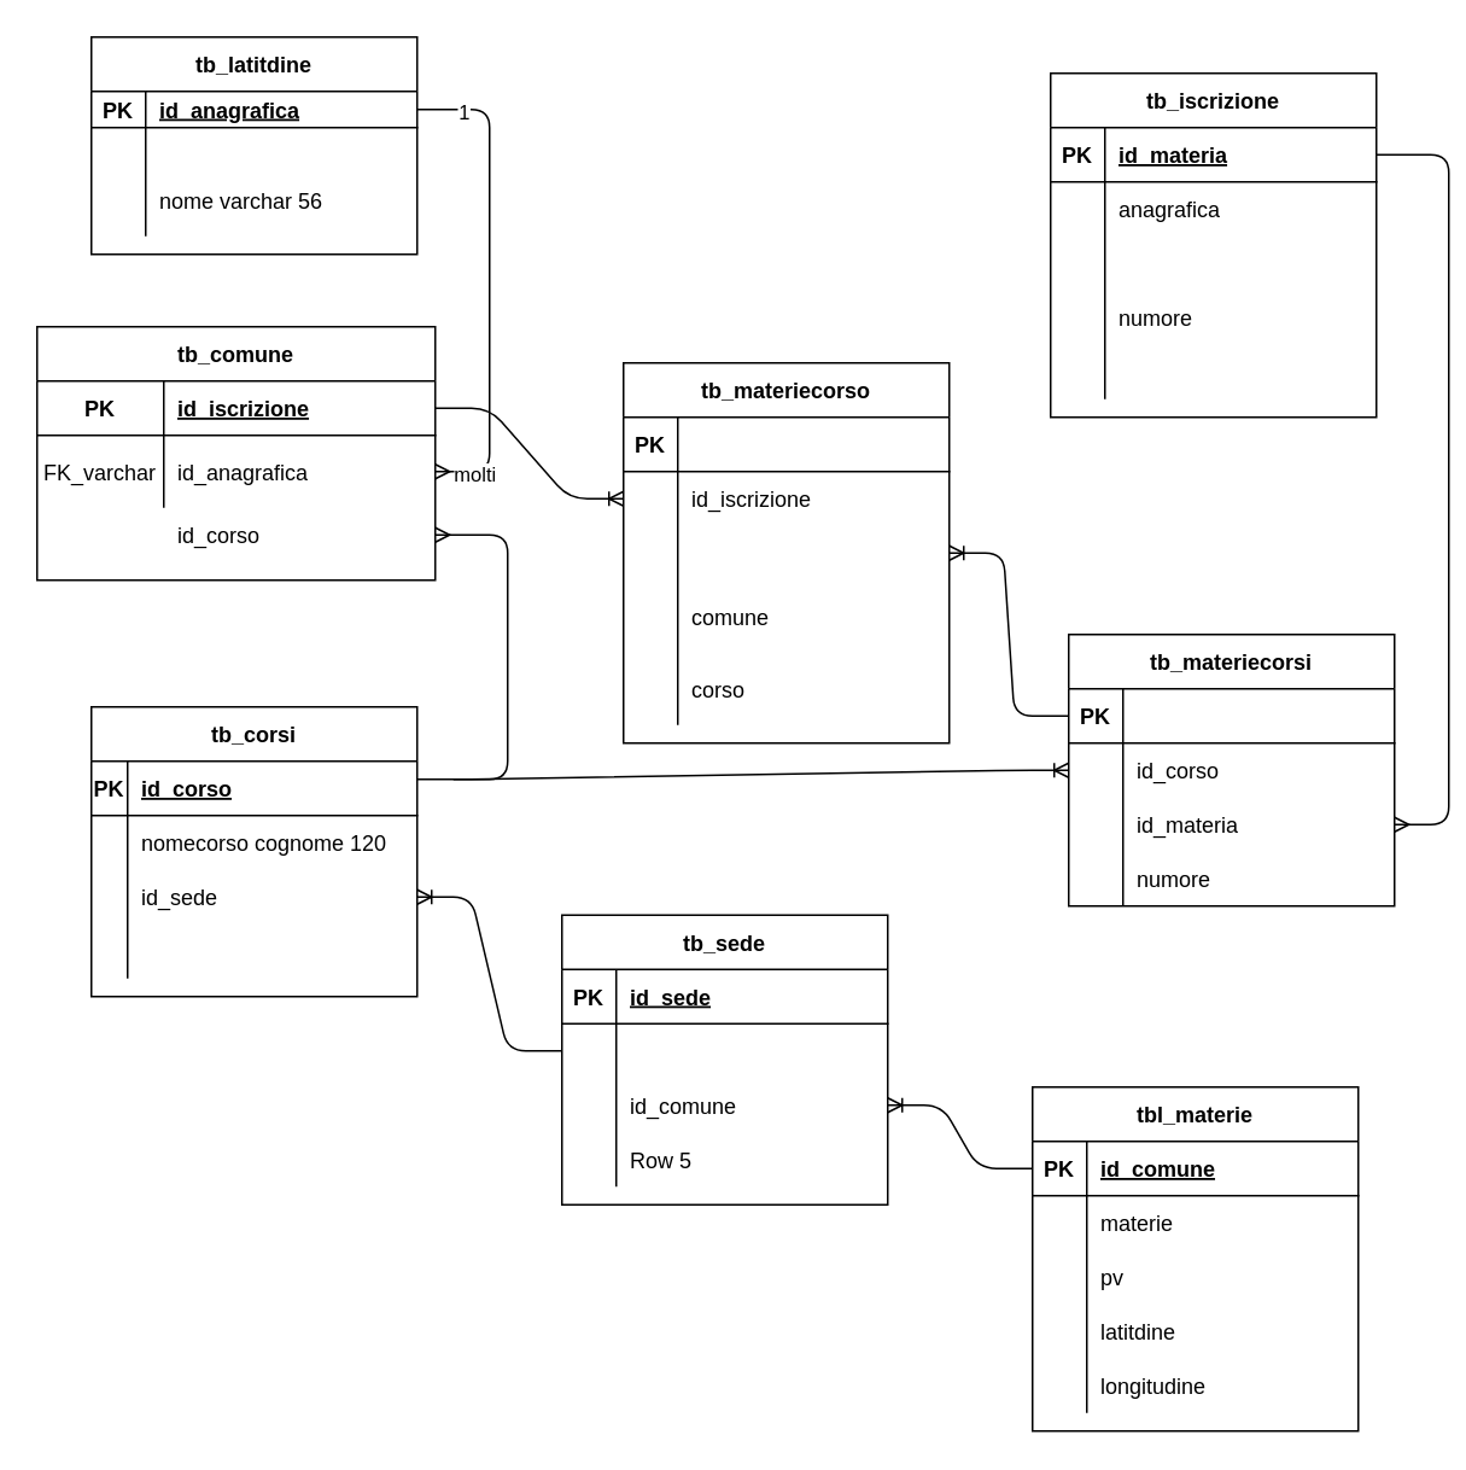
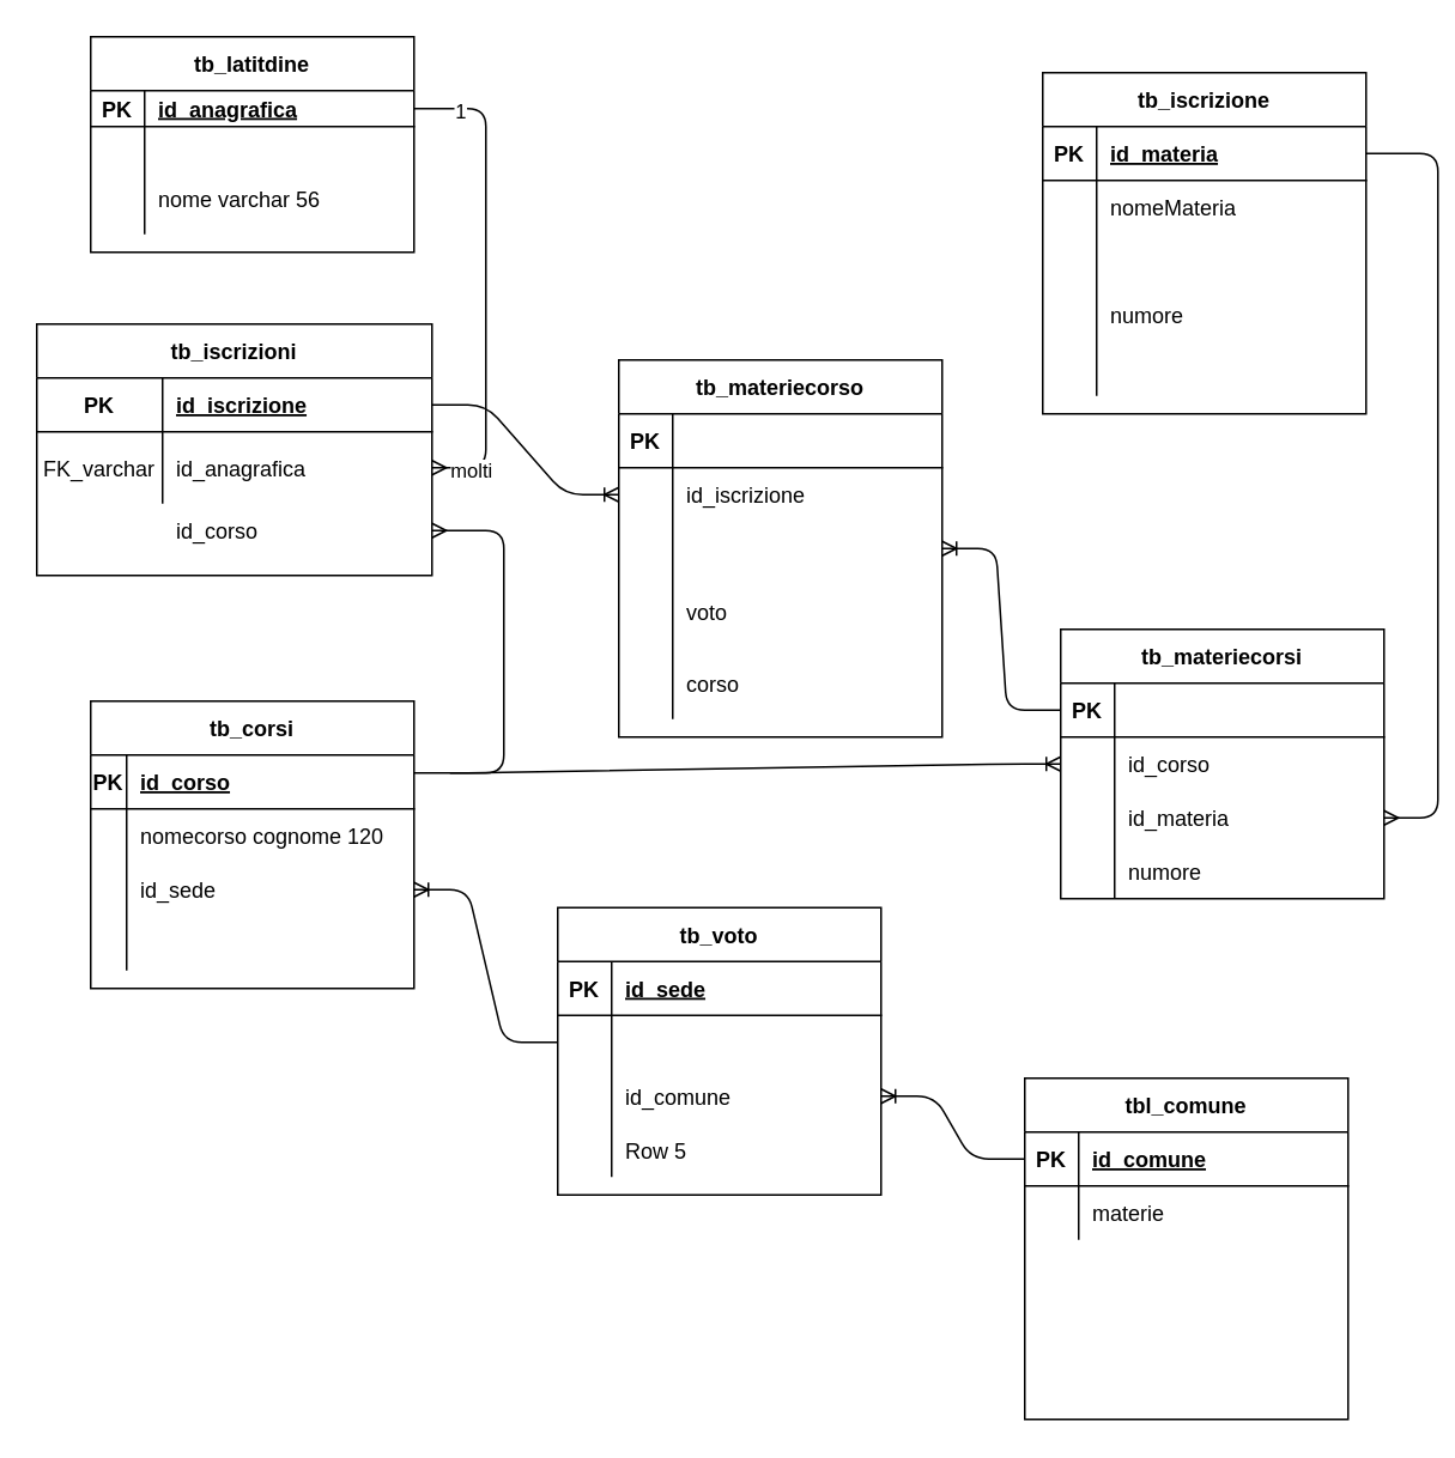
- <mxCell id="70" value="anagrafica" style="shape=partialRectangle;connectable=0;fillColor=none;top=0;left=0;bottom=0;right=0;align=left;spacingLeft=6;overflow=hidden;" parent="68" vertex="1"><mxGeometry x="30" width="150" height="30" as="geometry" /></mxCell>
+ <mxCell id="70" value="nomeMateria" style="shape=partialRectangle;connectable=0;fillColor=none;top=0;left=0;bottom=0;right=0;align=left;spacingLeft=6;overflow=hidden;" parent="68" vertex="1"><mxGeometry x="30" width="150" height="30" as="geometry" /></mxCell>
- <mxCell id="11" value="tb_comune" style="shape=table;startSize=30;container=1;collapsible=1;childLayout=tableLayout;fixedRows=1;rowLines=0;fontStyle=1;align=center;resizeLast=1;" parent="1" vertex="1"><mxGeometry x="20" y="180" width="220" height="140" as="geometry" /></mxCell>
+ <mxCell id="11" value="tb_iscrizioni" style="shape=table;startSize=30;container=1;collapsible=1;childLayout=tableLayout;fixedRows=1;rowLines=0;fontStyle=1;align=center;resizeLast=1;" parent="1" vertex="1"><mxGeometry x="20" y="180" width="220" height="140" as="geometry" /></mxCell>
- <mxCell id="89" value="comune" style="shape=partialRectangle;connectable=0;fillColor=none;top=0;left=0;bottom=0;right=0;align=left;spacingLeft=6;overflow=hidden;" parent="87" vertex="1"><mxGeometry x="30" width="150" height="40" as="geometry" /></mxCell>
+ <mxCell id="89" value="voto" style="shape=partialRectangle;connectable=0;fillColor=none;top=0;left=0;bottom=0;right=0;align=left;spacingLeft=6;overflow=hidden;" parent="87" vertex="1"><mxGeometry x="30" width="150" height="40" as="geometry" /></mxCell>
- <mxCell id="36" value="tb_sede" style="shape=table;startSize=30;container=1;collapsible=1;childLayout=tableLayout;fixedRows=1;rowLines=0;fontStyle=1;align=center;resizeLast=1;" parent="1" vertex="1"><mxGeometry x="310" y="505" width="180" height="160" as="geometry" /></mxCell>
+ <mxCell id="36" value="tb_voto" style="shape=table;startSize=30;container=1;collapsible=1;childLayout=tableLayout;fixedRows=1;rowLines=0;fontStyle=1;align=center;resizeLast=1;" parent="1" vertex="1"><mxGeometry x="310" y="505" width="180" height="160" as="geometry" /></mxCell>
- <mxCell id="95" value="tbl_materie" style="shape=table;startSize=30;container=1;collapsible=1;childLayout=tableLayout;fixedRows=1;rowLines=0;fontStyle=1;align=center;resizeLast=1;" parent="1" vertex="1"><mxGeometry x="570" y="600" width="180" height="190" as="geometry" /></mxCell>
+ <mxCell id="95" value="tbl_comune" style="shape=table;startSize=30;container=1;collapsible=1;childLayout=tableLayout;fixedRows=1;rowLines=0;fontStyle=1;align=center;resizeLast=1;" parent="1" vertex="1"><mxGeometry x="570" y="600" width="180" height="190" as="geometry" /></mxCell>
- <mxCell id="104" value="pv" style="shape=partialRectangle;connectable=0;fillColor=none;top=0;left=0;bottom=0;right=0;align=left;spacingLeft=6;overflow=hidden;" parent="102" vertex="1"><mxGeometry x="30" width="150" height="30" as="geometry" /></mxCell>
- <mxCell id="107" value="latitdine" style="shape=partialRectangle;connectable=0;fillColor=none;top=0;left=0;bottom=0;right=0;align=left;spacingLeft=6;overflow=hidden;" parent="105" vertex="1"><mxGeometry x="30" width="150" height="30" as="geometry" /></mxCell>
- <mxCell id="110" value="longitudine" style="shape=partialRectangle;connectable=0;fillColor=none;top=0;left=0;bottom=0;right=0;align=left;spacingLeft=6;overflow=hidden;" parent="108" vertex="1"><mxGeometry x="30" width="150" height="30" as="geometry" /></mxCell>
